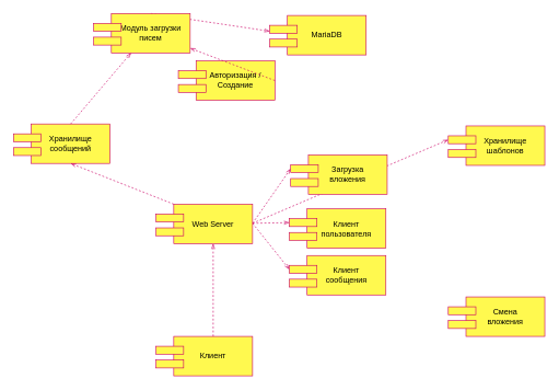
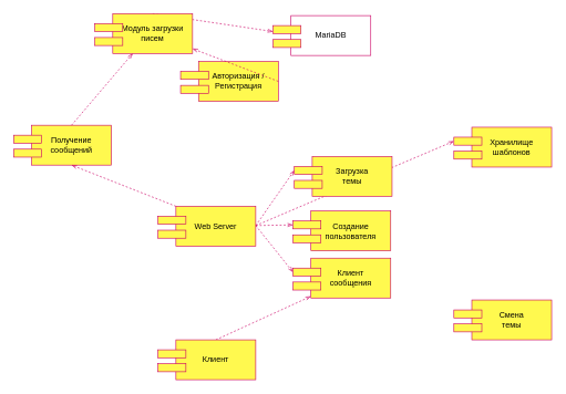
- <mxCell id="29" value="MariaDB" style="whiteSpace=wrap;html=1;strokeColor=#CC0066;fillColor=#FFF94F;" vertex="1" parent="28"><mxGeometry x="27" width="120" height="60" as="geometry" /></mxCell>
+ <mxCell id="29" value="MariaDB" style="whiteSpace=wrap;html=1;strokeColor=#CC0066;fillColor=#ffffff;" vertex="1" parent="28"><mxGeometry x="27" width="120" height="60" as="geometry" /></mxCell>
- <mxCell id="41" value="&lt;font style=&quot;font-size: 12px;&quot;&gt;Авторизация / Создание&lt;/font&gt;" style="whiteSpace=wrap;html=1;strokeColor=#CC0066;fillColor=#FFF94F;" vertex="1" parent="40"><mxGeometry x="27" width="120" height="60" as="geometry" /></mxCell>
+ <mxCell id="41" value="&lt;font style=&quot;font-size: 12px;&quot;&gt;Авторизация / Регистрация&lt;/font&gt;" style="whiteSpace=wrap;html=1;strokeColor=#CC0066;fillColor=#FFF94F;" vertex="1" parent="40"><mxGeometry x="27" width="120" height="60" as="geometry" /></mxCell>
- <mxCell id="45" value="&lt;font style=&quot;font-size: 12px;&quot;&gt;Хранилище сообщений&lt;/font&gt;" style="whiteSpace=wrap;html=1;strokeColor=#CC0066;fillColor=#FFF94F;" vertex="1" parent="44"><mxGeometry x="27" width="120" height="60" as="geometry" /></mxCell>
+ <mxCell id="45" value="&lt;font style=&quot;font-size: 12px;&quot;&gt;Получение сообщений&lt;/font&gt;" style="whiteSpace=wrap;html=1;strokeColor=#CC0066;fillColor=#FFF94F;" vertex="1" parent="44"><mxGeometry x="27" width="120" height="60" as="geometry" /></mxCell>
- <mxCell id="17" value="Загрузка &lt;br&gt;вложения" style="whiteSpace=wrap;html=1;strokeColor=#CC0066;fillColor=#FFF94F;" vertex="1" parent="16"><mxGeometry x="27" width="120" height="60" as="geometry" /></mxCell>
+ <mxCell id="17" value="Загрузка &lt;br&gt;темы" style="whiteSpace=wrap;html=1;strokeColor=#CC0066;fillColor=#FFF94F;" vertex="1" parent="16"><mxGeometry x="27" width="120" height="60" as="geometry" /></mxCell>
- <mxCell id="5" value="Клиент пользователя" style="whiteSpace=wrap;html=1;strokeColor=#CC0066;fillColor=#FFF94F;" parent="4" vertex="1"><mxGeometry x="27" width="120" height="60" as="geometry" /></mxCell>
+ <mxCell id="5" value="Создание пользователя" style="whiteSpace=wrap;html=1;strokeColor=#CC0066;fillColor=#FFF94F;" parent="4" vertex="1"><mxGeometry x="27" width="120" height="60" as="geometry" /></mxCell>
- <mxCell id="2" style="rounded=0;orthogonalLoop=1;jettySize=auto;html=1;entryX=0.5;entryY=1;entryDx=0;entryDy=0;dashed=1;endArrow=openThin;endFill=0;strokeColor=#CC0066;exitX=0.5;exitY=0;exitDx=0;exitDy=0;" parent="1" source="37" target="33" edge="1"><mxGeometry relative="1" as="geometry"><mxPoint x="324" y="369" as="sourcePoint" /><mxPoint x="324" y="497" as="targetPoint" /></mxGeometry></mxCell>
+ <mxCell id="2" style="rounded=0;orthogonalLoop=1;jettySize=auto;html=1;dashed=1;endArrow=openThin;endFill=0;strokeColor=#CC0066;exitX=0.5;exitY=0;exitDx=0;exitDy=0;" parent="1" source="37" target="25" edge="1"><mxGeometry relative="1" as="geometry"><mxPoint x="324" y="369" as="sourcePoint" /><mxPoint x="324" y="497" as="targetPoint" /></mxGeometry></mxCell>
- <mxCell id="13" value="Смена&lt;br&gt;вложения" style="whiteSpace=wrap;html=1;fillColor=#FFF94F;strokeColor=#CC0066;" parent="12" vertex="1"><mxGeometry x="27" width="120" height="60" as="geometry" /></mxCell>
+ <mxCell id="13" value="Смена&lt;br&gt;темы" style="whiteSpace=wrap;html=1;fillColor=#FFF94F;strokeColor=#CC0066;" parent="12" vertex="1"><mxGeometry x="27" width="120" height="60" as="geometry" /></mxCell>
